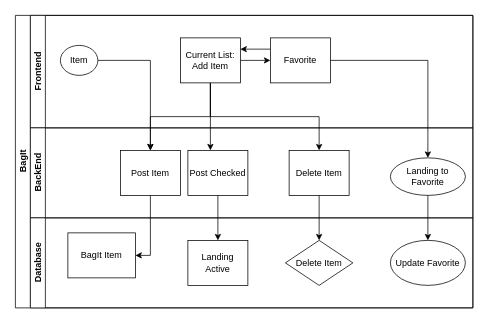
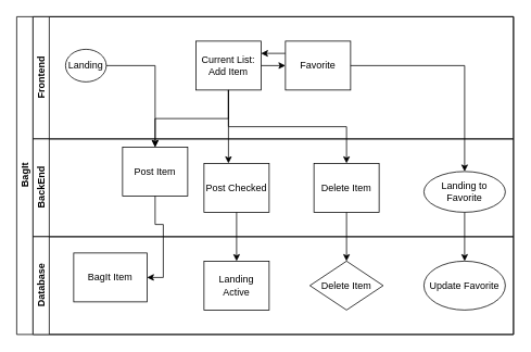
- <mxCell id="9" value="Item" style="ellipse;whiteSpace=wrap;html=1;" parent="3" vertex="1"><mxGeometry x="40" y="40" width="50" height="40" as="geometry" /></mxCell>
+ <mxCell id="9" value="Landing" style="ellipse;whiteSpace=wrap;html=1;" parent="3" vertex="1"><mxGeometry x="40" y="40" width="50" height="40" as="geometry" /></mxCell>
- <mxCell id="8" value="Favorite" style="rounded=0;whiteSpace=wrap;html=1;fontFamily=Helvetica;fontSize=12;fontColor=#000000;align=center;" parent="3" vertex="1"><mxGeometry x="320" y="30" width="80" height="60" as="geometry" /></mxCell>
+ <mxCell id="8" value="Favorite" style="rounded=0;whiteSpace=wrap;html=1;fontFamily=Helvetica;fontSize=12;fontColor=#000000;align=center;" parent="3" vertex="1"><mxGeometry x="310" y="30" width="80" height="60" as="geometry" /></mxCell>
- <mxCell id="12" value="Post Item" style="rounded=0;whiteSpace=wrap;html=1;fontFamily=Helvetica;fontSize=12;fontColor=#000000;align=center;" parent="10" vertex="1"><mxGeometry x="120" y="30" width="80" height="60" as="geometry" /></mxCell>
+ <mxCell id="12" value="Post Item" style="rounded=0;whiteSpace=wrap;html=1;fontFamily=Helvetica;fontSize=12;fontColor=#000000;align=center;" parent="10" vertex="1"><mxGeometry x="110" y="10" width="80" height="60" as="geometry" /></mxCell>
